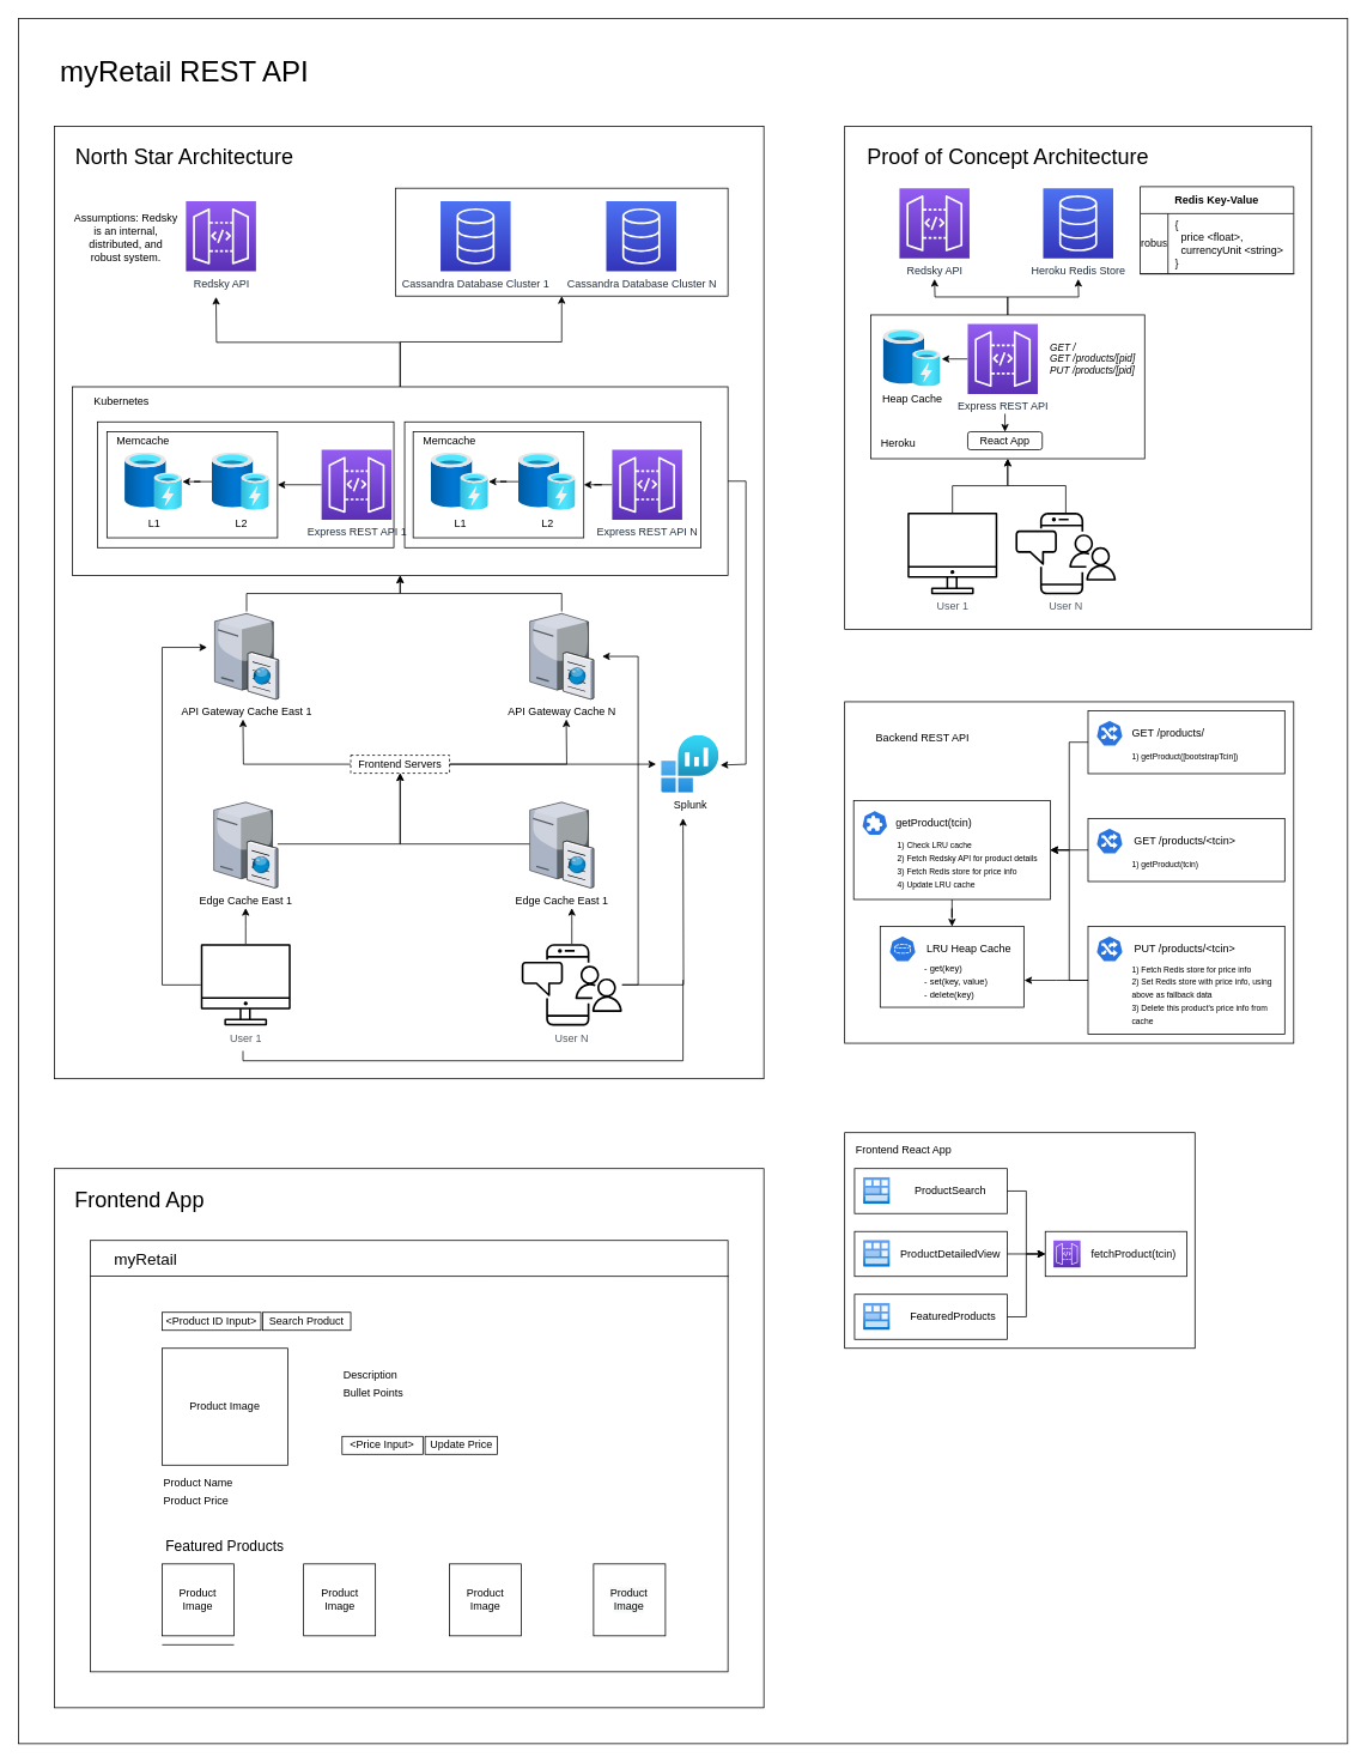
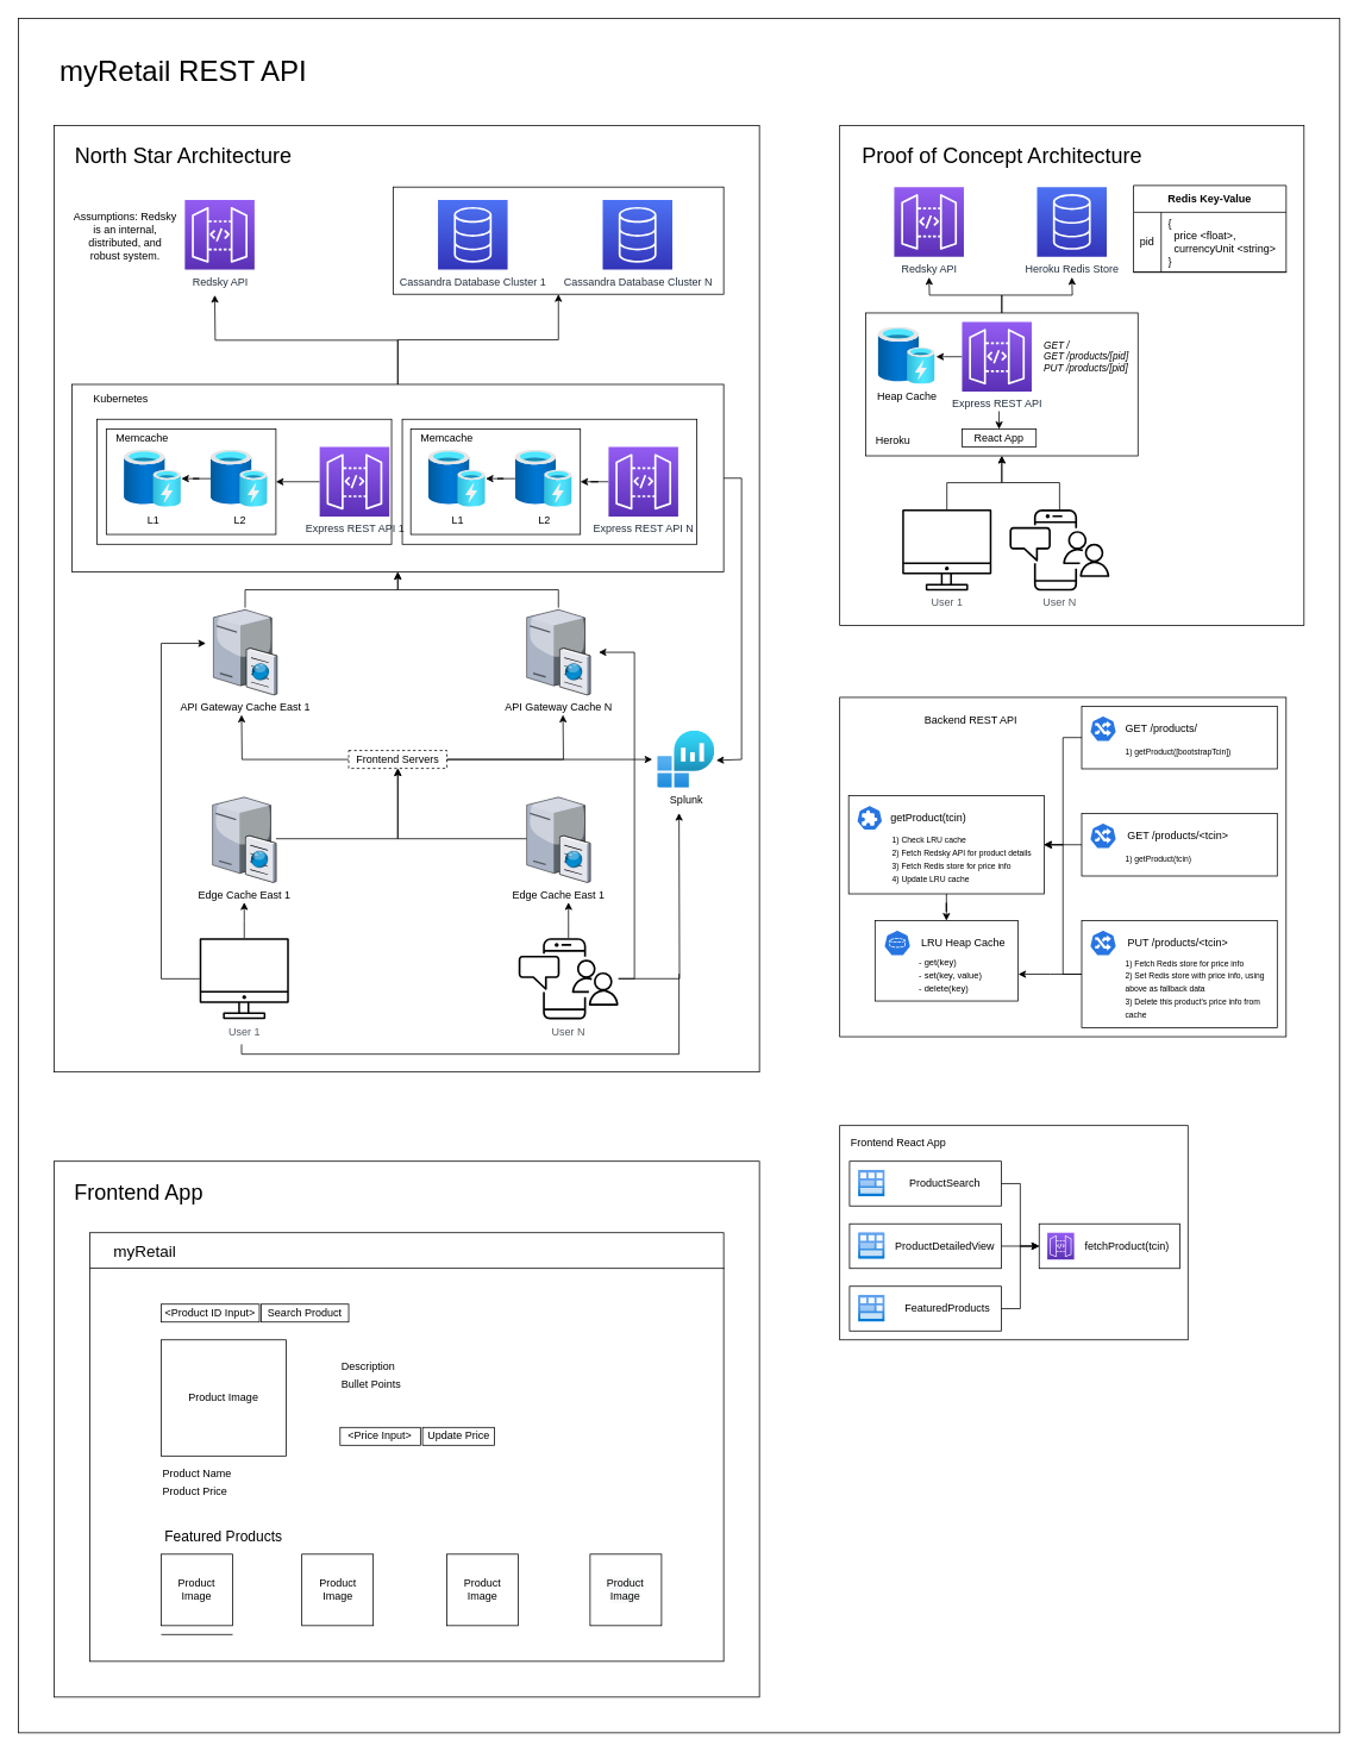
- <mxCell id="72" value="robust" style="shape=partialRectangle;html=1;whiteSpace=wrap;connectable=0;fillColor=none;top=0;left=0;bottom=0;right=0;overflow=hidden;" parent="71" vertex="1"><mxGeometry width="31" height="67" as="geometry" /></mxCell>
+ <mxCell id="72" value="pid" style="shape=partialRectangle;html=1;whiteSpace=wrap;connectable=0;fillColor=none;top=0;left=0;bottom=0;right=0;overflow=hidden;" parent="71" vertex="1"><mxGeometry width="31" height="67" as="geometry" /></mxCell>
- <mxCell id="58" value="React App" style="whiteSpace=wrap;html=1;labelBackgroundColor=#ffffff;fillColor=none;rounded=1;" parent="1" vertex="1"><mxGeometry x="1077" y="480" width="83" height="20" as="geometry" /></mxCell>
+ <mxCell id="58" value="React App" style="rounded=0;whiteSpace=wrap;html=1;labelBackgroundColor=#ffffff;fillColor=none;" parent="1" vertex="1"><mxGeometry x="1077" y="480" width="83" height="20" as="geometry" /></mxCell>
- <mxCell id="139" value="Backend REST API" style="text;html=1;strokeColor=none;fillColor=none;align=center;verticalAlign=middle;whiteSpace=wrap;rounded=0;" parent="1" vertex="1"><mxGeometry x="972" y="810.5" width="110" height="20" as="geometry" /></mxCell>
+ <mxCell id="139" value="Backend REST API" style="text;html=1;strokeColor=none;fillColor=none;align=center;verticalAlign=middle;whiteSpace=wrap;rounded=0;" parent="1" vertex="1"><mxGeometry x="1032" y="795.5" width="110" height="20" as="geometry" /></mxCell>
